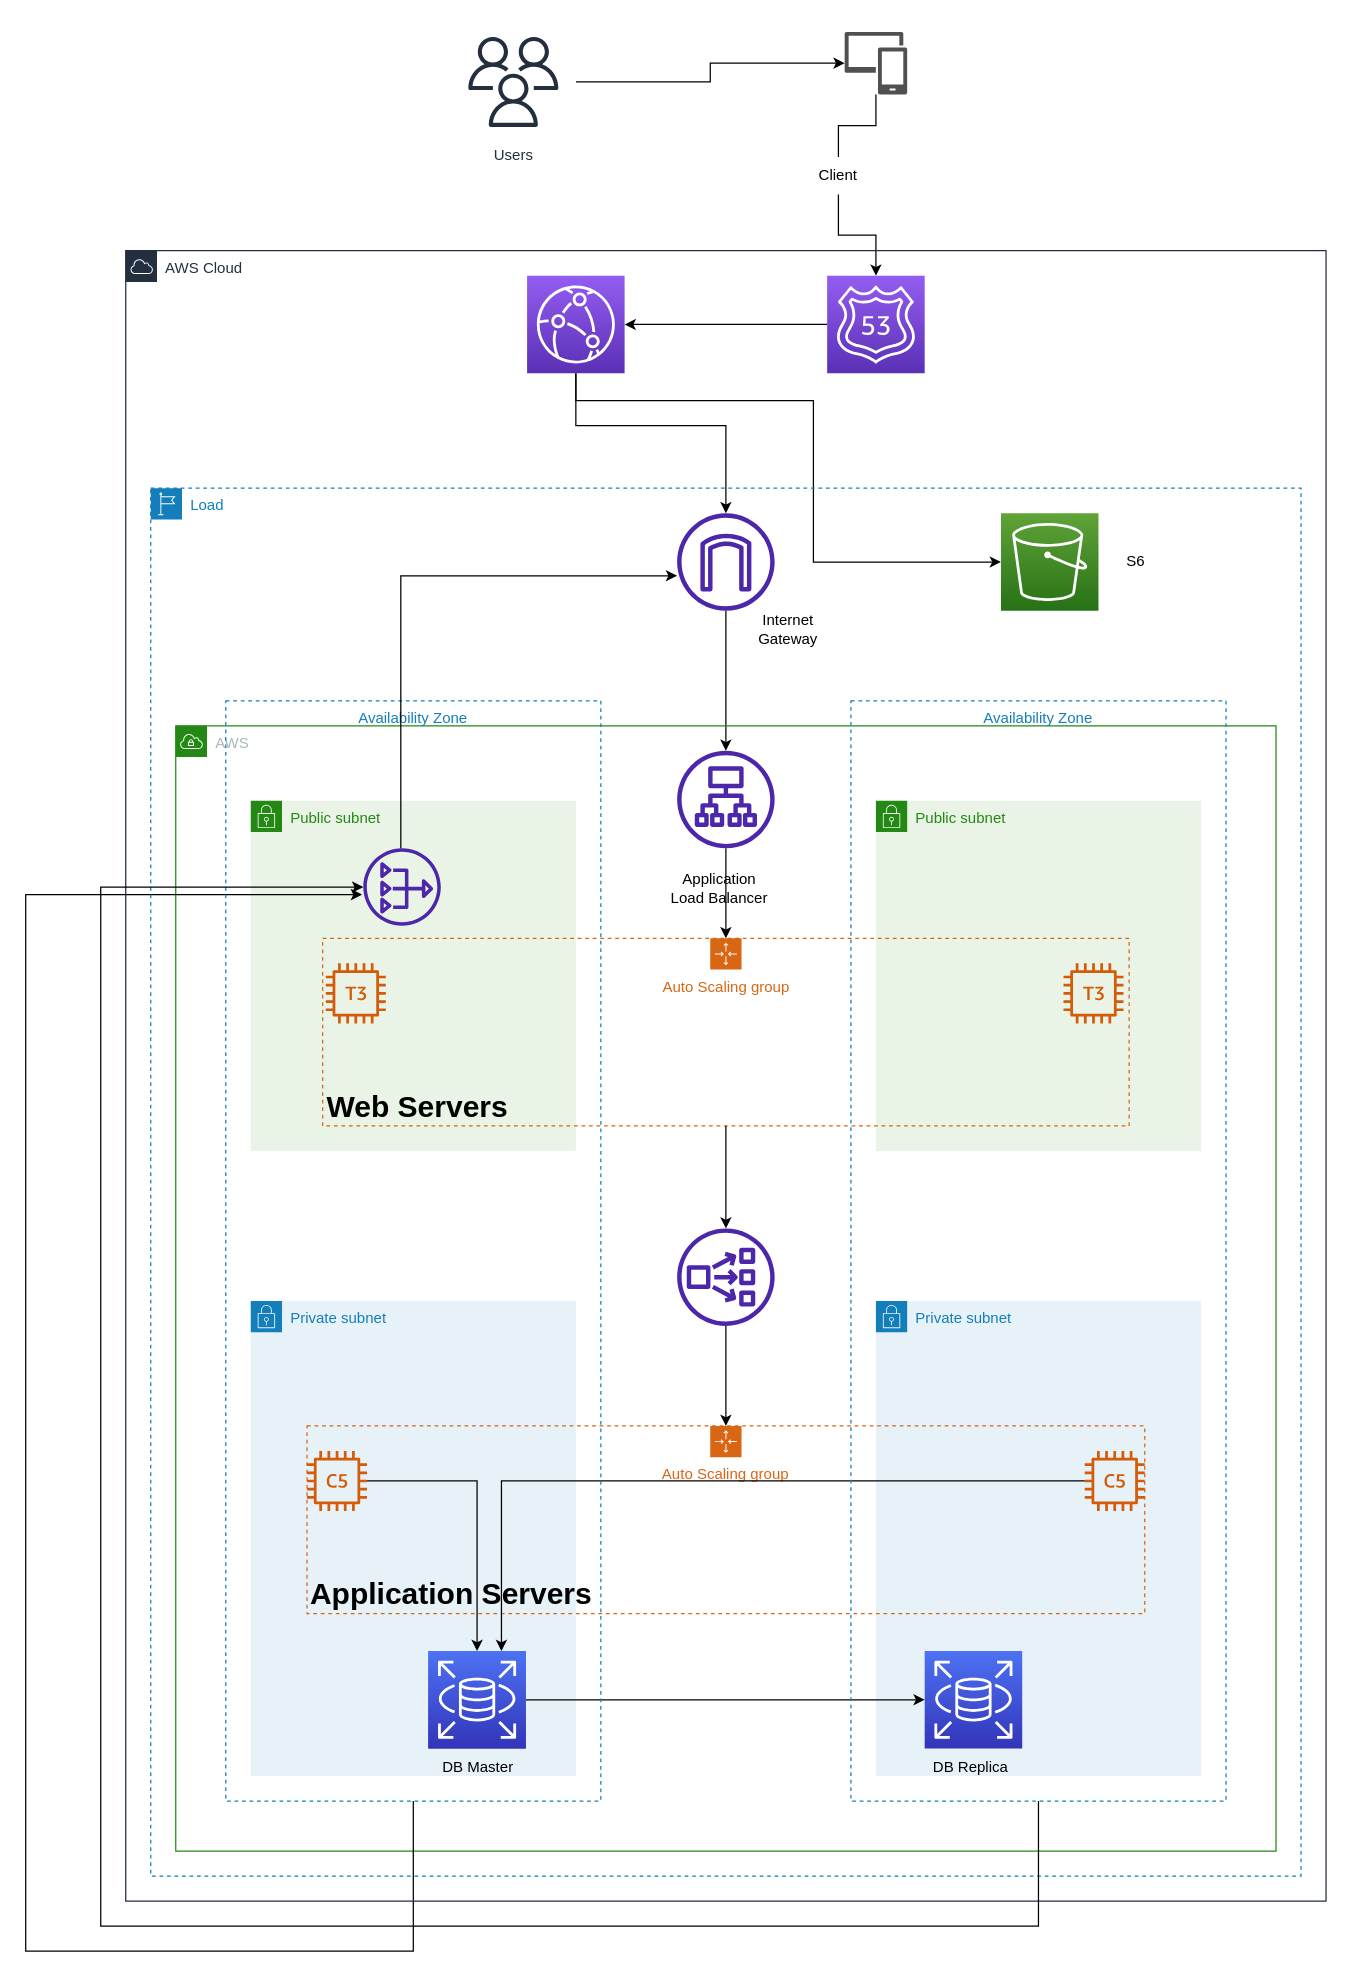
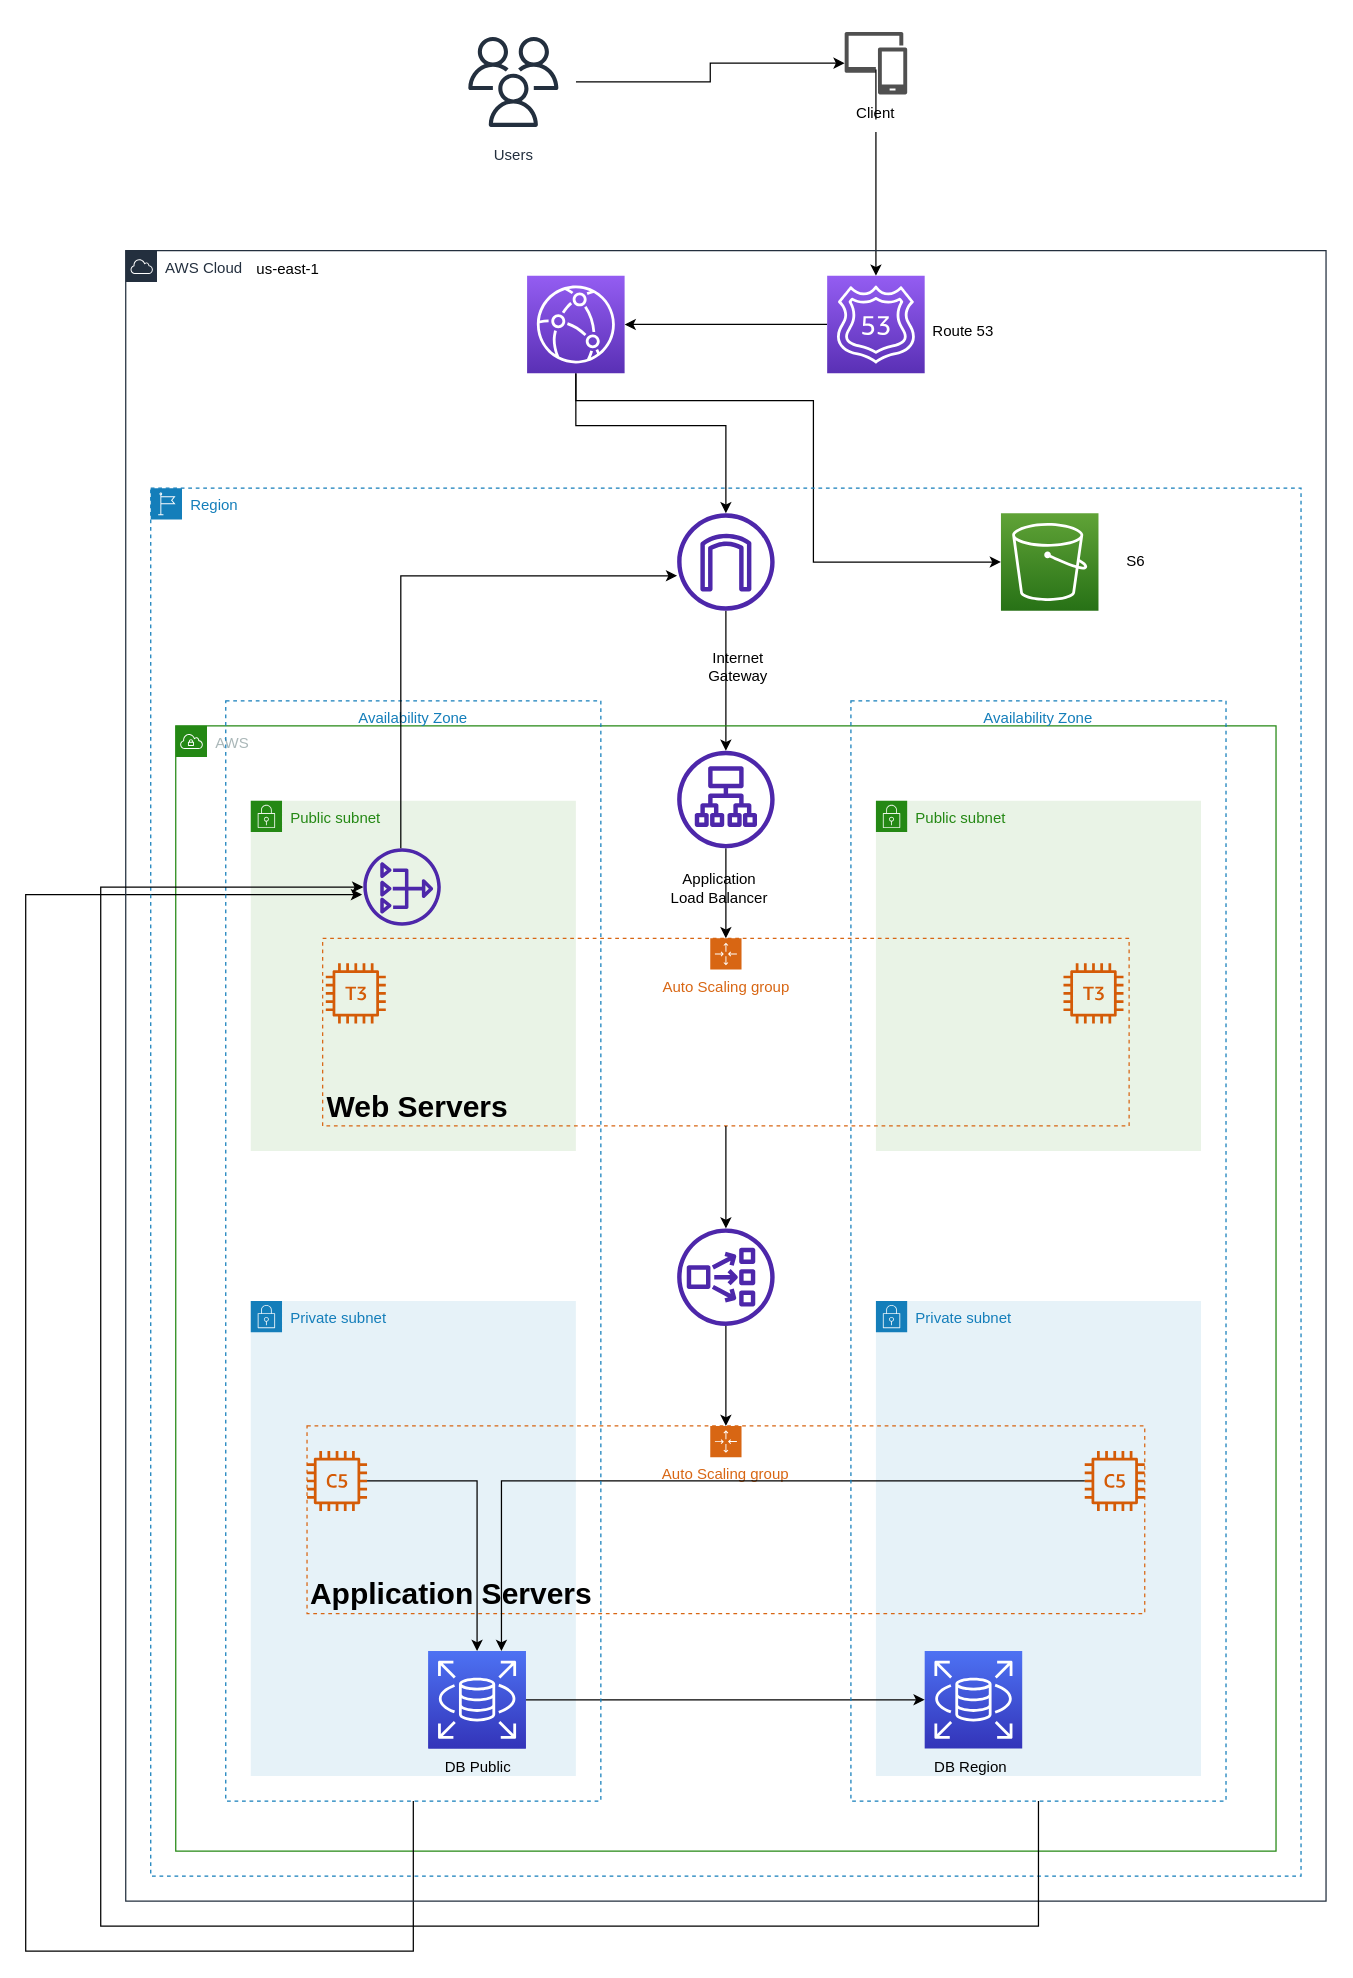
- <mxCell id="54" value="Client" style="text;html=1;strokeColor=none;fillColor=none;align=center;verticalAlign=middle;whiteSpace=wrap;rounded=0;" vertex="1" parent="1"><mxGeometry x="640" y="125" width="60" height="30" as="geometry" /></mxCell>
+ <mxCell id="54" value="Client" style="text;html=1;strokeColor=none;fillColor=none;align=center;verticalAlign=middle;whiteSpace=wrap;rounded=0;" vertex="1" parent="1"><mxGeometry x="670" y="75" width="60" height="30" as="geometry" /></mxCell>
+ <mxCell id="43" value="us-east-1" style="text;html=1;strokeColor=none;fillColor=none;align=center;verticalAlign=middle;whiteSpace=wrap;rounded=0;" parent="42" vertex="1"><mxGeometry x="100" width="60" height="30" as="geometry" /></mxCell>
+ <mxCell id="45" value="Route 53" style="text;html=1;strokeColor=none;fillColor=none;align=center;verticalAlign=middle;whiteSpace=wrap;rounded=0;" vertex="1" parent="42"><mxGeometry x="640" y="50" width="60" height="30" as="geometry" /></mxCell>
- <mxCell id="41" value="Load" style="points=[[0,0],[0.25,0],[0.5,0],[0.75,0],[1,0],[1,0.25],[1,0.5],[1,0.75],[1,1],[0.75,1],[0.5,1],[0.25,1],[0,1],[0,0.75],[0,0.5],[0,0.25]];outlineConnect=0;gradientColor=none;html=1;whiteSpace=wrap;fontSize=12;fontStyle=0;container=1;pointerEvents=0;collapsible=0;recursiveResize=0;shape=mxgraph.aws4.group;grIcon=mxgraph.aws4.group_region;strokeColor=#147EBA;fillColor=none;verticalAlign=top;align=left;spacingLeft=30;fontColor=#147EBA;dashed=1;" parent="1" vertex="1"><mxGeometry x="120" y="390" width="920" height="1110" as="geometry" /></mxCell>
+ <mxCell id="41" value="Region" style="points=[[0,0],[0.25,0],[0.5,0],[0.75,0],[1,0],[1,0.25],[1,0.5],[1,0.75],[1,1],[0.75,1],[0.5,1],[0.25,1],[0,1],[0,0.75],[0,0.5],[0,0.25]];outlineConnect=0;gradientColor=none;html=1;whiteSpace=wrap;fontSize=12;fontStyle=0;container=1;pointerEvents=0;collapsible=0;recursiveResize=0;shape=mxgraph.aws4.group;grIcon=mxgraph.aws4.group_region;strokeColor=#147EBA;fillColor=none;verticalAlign=top;align=left;spacingLeft=30;fontColor=#147EBA;dashed=1;" parent="1" vertex="1"><mxGeometry x="120" y="390" width="920" height="1110" as="geometry" /></mxCell>
- <mxCell id="47" value="Internet Gateway" style="text;html=1;strokeColor=none;fillColor=none;align=center;verticalAlign=middle;whiteSpace=wrap;rounded=0;" vertex="1" parent="42"><mxGeometry x="500" y="288" width="60" height="30" as="geometry" /></mxCell>
+ <mxCell id="47" value="Internet Gateway" style="text;html=1;strokeColor=none;fillColor=none;align=center;verticalAlign=middle;whiteSpace=wrap;rounded=0;" vertex="1" parent="42"><mxGeometry x="460" y="318" width="60" height="30" as="geometry" /></mxCell>
- <mxCell id="49" value="DB Master" style="text;html=1;strokeColor=none;fillColor=none;align=center;verticalAlign=middle;whiteSpace=wrap;rounded=0;" vertex="1" parent="42"><mxGeometry x="252" y="1198" width="60" height="30" as="geometry" /></mxCell>
+ <mxCell id="49" value="DB Public" style="text;html=1;strokeColor=none;fillColor=none;align=center;verticalAlign=middle;whiteSpace=wrap;rounded=0;" vertex="1" parent="42"><mxGeometry x="252" y="1198" width="60" height="30" as="geometry" /></mxCell>
- <mxCell id="50" value="DB Replica" style="text;html=1;strokeColor=none;fillColor=none;align=center;verticalAlign=middle;whiteSpace=wrap;rounded=0;" vertex="1" parent="42"><mxGeometry x="640" y="1198" width="72" height="30" as="geometry" /></mxCell>
+ <mxCell id="50" value="DB Region" style="text;html=1;strokeColor=none;fillColor=none;align=center;verticalAlign=middle;whiteSpace=wrap;rounded=0;" vertex="1" parent="42"><mxGeometry x="640" y="1198" width="72" height="30" as="geometry" /></mxCell>
